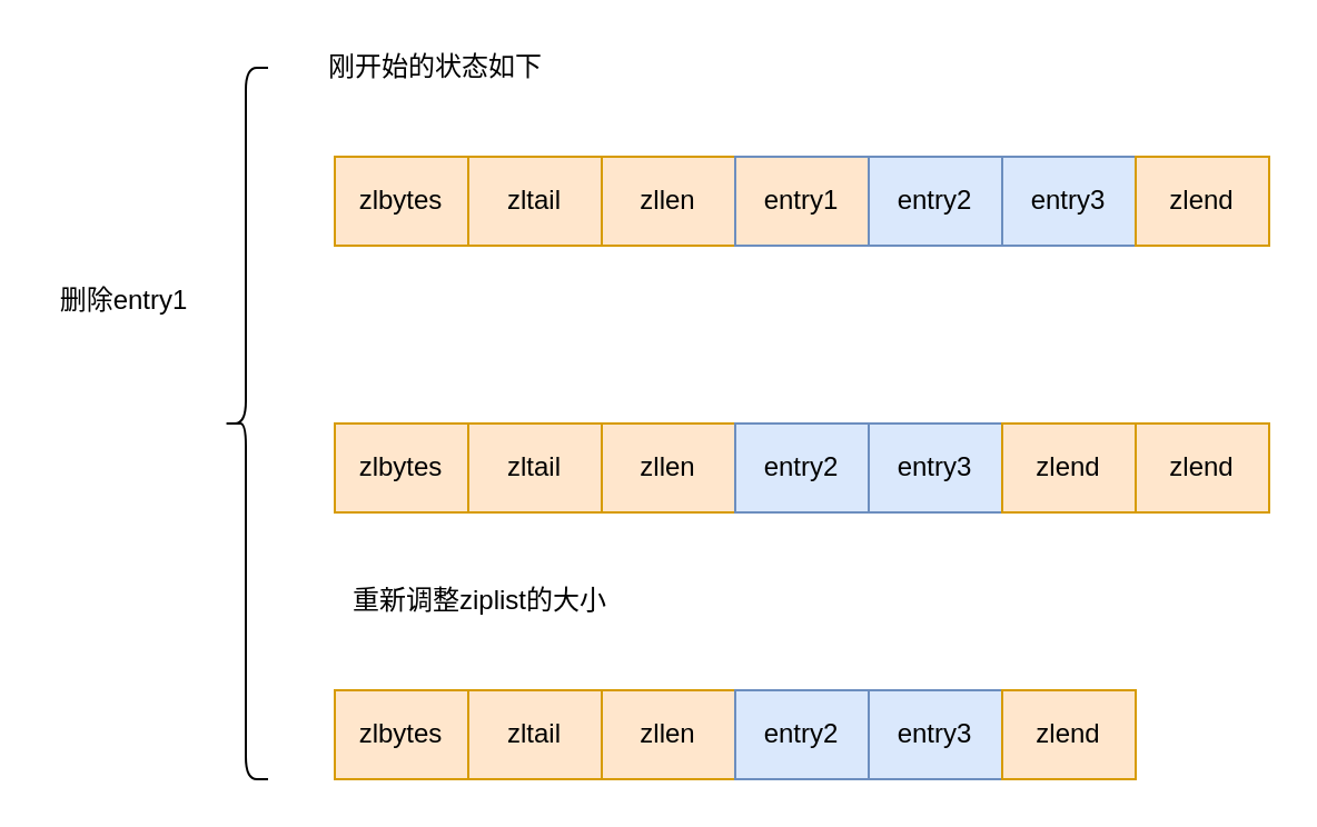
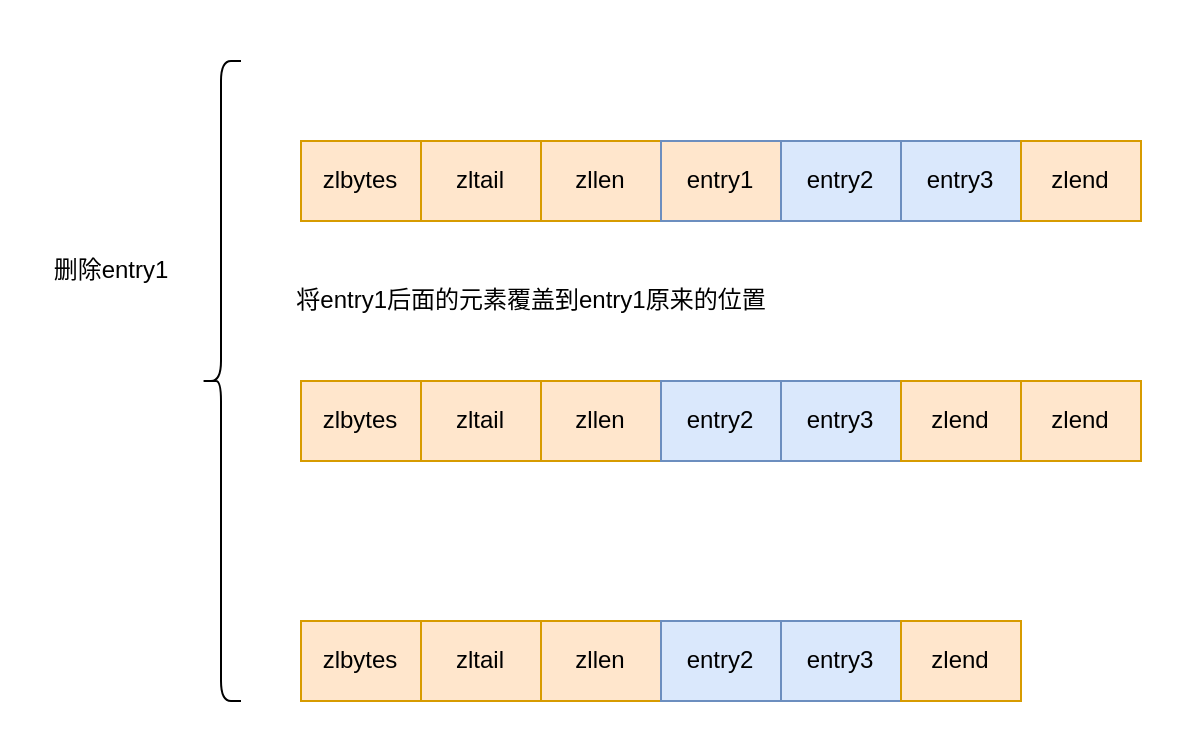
- <mxCell id="25" value="刚开始的状态如下" style="text;html=1;align=center;verticalAlign=middle;resizable=0;points=[];autosize=1;strokeColor=none;fillColor=none;" vertex="1" parent="1"><mxGeometry x="140" y="20" width="110" height="20" as="geometry" /></mxCell>
+ <mxCell id="23" value="将entry1后面的元素覆盖到entry1原来的位置" style="text;html=1;align=center;verticalAlign=middle;resizable=0;points=[];autosize=1;strokeColor=none;fillColor=none;" vertex="1" parent="1"><mxGeometry x="140" y="140" width="250" height="20" as="geometry" /></mxCell>
- <mxCell id="24" value="重新调整ziplist的大小" style="text;html=1;align=center;verticalAlign=middle;resizable=0;points=[];autosize=1;strokeColor=none;fillColor=none;" vertex="1" parent="1"><mxGeometry x="150" y="260" width="130" height="20" as="geometry" /></mxCell>
